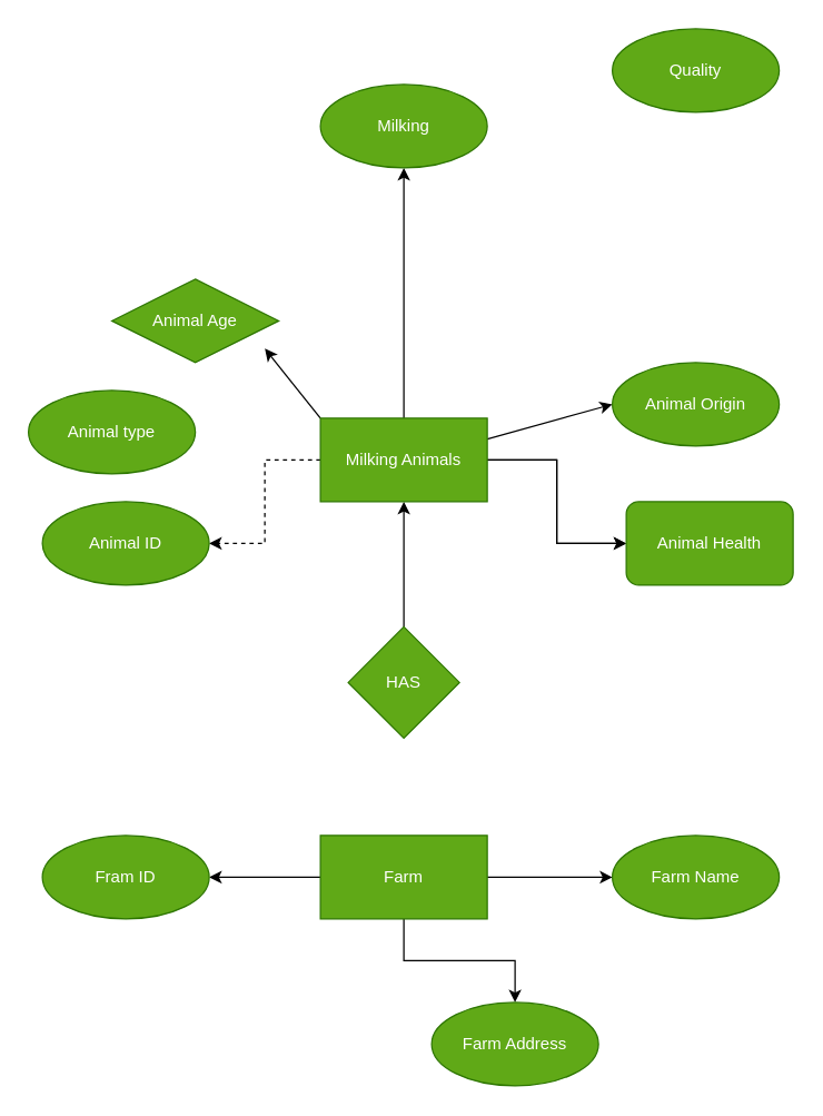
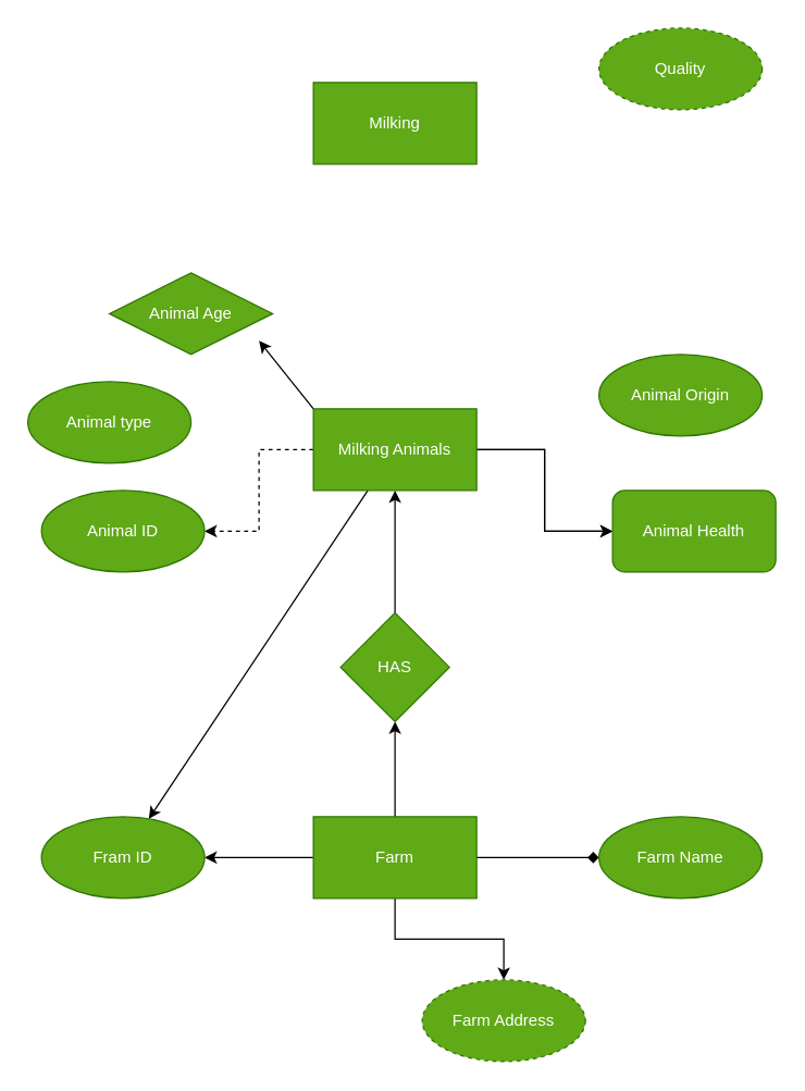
- <mxCell id="25" value="Quality" style="ellipse;whiteSpace=wrap;html=1;rounded=0;fontColor=#ffffff;strokeColor=#2D7600;fillColor=#60a917;" vertex="1" parent="1"><mxGeometry x="440" y="20" width="120" height="60" as="geometry" /></mxCell>
+ <mxCell id="25" value="Quality" style="ellipse;whiteSpace=wrap;html=1;rounded=0;fontColor=#ffffff;strokeColor=#2D7600;fillColor=#60a917;dashed=1;" vertex="1" parent="1"><mxGeometry x="440" y="20" width="120" height="60" as="geometry" /></mxCell>
- <mxCell id="24" value="Milking" style="ellipse;whiteSpace=wrap;html=1;fontColor=#ffffff;strokeColor=#2D7600;fillColor=#60a917;" vertex="1" parent="1"><mxGeometry x="230" y="60" width="120" height="60" as="geometry" /></mxCell>
+ <mxCell id="24" value="Milking" style="whiteSpace=wrap;html=1;rounded=0;fontColor=#ffffff;strokeColor=#2D7600;fillColor=#60a917;" vertex="1" parent="1"><mxGeometry x="230" y="60" width="120" height="60" as="geometry" /></mxCell>
- <mxCell id="15" value="" style="edgeStyle=none;rounded=0;orthogonalLoop=1;jettySize=auto;html=1;" edge="1" parent="1" source="18" target="24"><mxGeometry relative="1" as="geometry" /></mxCell>
+ <mxCell id="15" value="" style="edgeStyle=none;rounded=0;orthogonalLoop=1;jettySize=auto;html=1;" edge="1" parent="1" source="18" target="7"><mxGeometry relative="1" as="geometry" /></mxCell>
- <mxCell id="17" style="edgeStyle=none;rounded=0;orthogonalLoop=1;jettySize=auto;html=1;exitX=1;exitY=0.25;exitDx=0;exitDy=0;entryX=0;entryY=0.5;entryDx=0;entryDy=0;" edge="1" parent="1" source="18" target="22"><mxGeometry relative="1" as="geometry" /></mxCell>
+ <mxCell id="5" value="" style="edgeStyle=orthogonalEdgeStyle;rounded=0;orthogonalLoop=1;jettySize=auto;html=1;" edge="1" parent="1" source="6" target="11"><mxGeometry relative="1" as="geometry" /></mxCell>
- <mxCell id="3" value="" style="edgeStyle=orthogonalEdgeStyle;rounded=0;orthogonalLoop=1;jettySize=auto;html=1;" edge="1" parent="1" source="6" target="8"><mxGeometry relative="1" as="geometry" /></mxCell>
+ <mxCell id="3" value="" style="edgeStyle=orthogonalEdgeStyle;rounded=0;orthogonalLoop=1;jettySize=auto;html=1;endArrow=diamond;" edge="1" parent="1" source="6" target="8"><mxGeometry relative="1" as="geometry" /></mxCell>
- <mxCell id="9" value="Farm Address" style="ellipse;whiteSpace=wrap;html=1;rounded=0;fontColor=#ffffff;strokeColor=#2D7600;fillColor=#60a917;" vertex="1" parent="1"><mxGeometry x="310" y="720" width="120" height="60" as="geometry" /></mxCell>
+ <mxCell id="9" value="Farm Address" style="ellipse;whiteSpace=wrap;html=1;rounded=0;fontColor=#ffffff;strokeColor=#2D7600;fillColor=#60a917;dashed=1;" vertex="1" parent="1"><mxGeometry x="310" y="720" width="120" height="60" as="geometry" /></mxCell>
